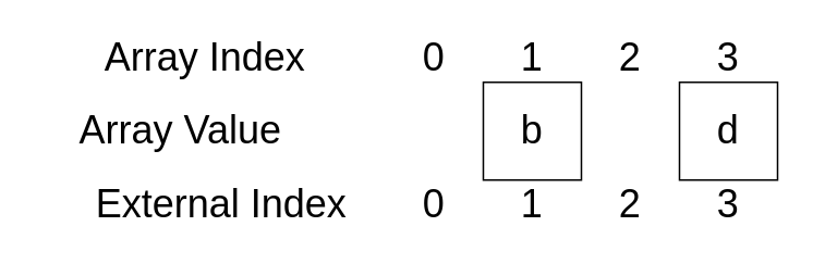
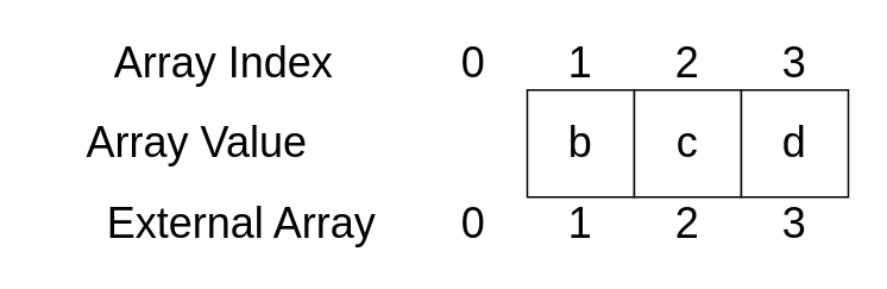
+ <mxCell id="3" value="c" style="rounded=0;whiteSpace=wrap;html=1;fontSize=24;" vertex="1" parent="1"><mxGeometry x="355" y="50" width="60" height="60" as="geometry" /></mxCell>
- <mxCell id="11" value="External Index" style="text;html=1;strokeColor=none;fillColor=none;align=center;verticalAlign=middle;whiteSpace=wrap;rounded=0;fontSize=24;" vertex="1" parent="1"><mxGeometry x="45" y="110" width="180" height="30" as="geometry" /></mxCell>
+ <mxCell id="11" value="External Array" style="text;html=1;strokeColor=none;fillColor=none;align=center;verticalAlign=middle;whiteSpace=wrap;rounded=0;fontSize=24;" vertex="1" parent="1"><mxGeometry x="45" y="110" width="180" height="30" as="geometry" /></mxCell>
